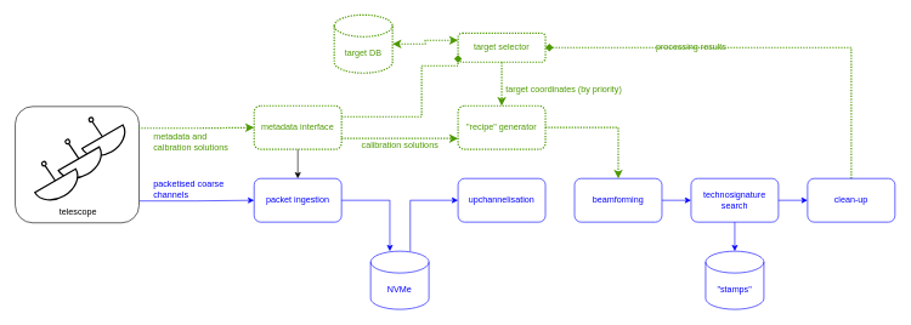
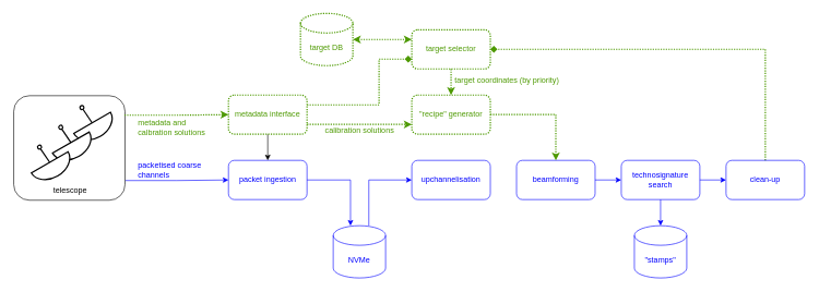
- <mxCell id="19" value="&lt;font color=&quot;#4d9900&quot;&gt;target selector&lt;/font&gt;" style="rounded=1;whiteSpace=wrap;html=1;fillColor=none;strokeColor=#4D9900;strokeWidth=2;dashed=1;dashPattern=1 1;" vertex="1" parent="1"><mxGeometry x="628" y="45" width="120" height="40" as="geometry" /></mxCell>
+ <mxCell id="19" value="&lt;font color=&quot;#4d9900&quot;&gt;target selector&lt;/font&gt;" style="rounded=1;whiteSpace=wrap;html=1;fillColor=none;strokeColor=#4D9900;strokeWidth=2;dashed=1;dashPattern=1 1;" vertex="1" parent="1"><mxGeometry x="628" y="45" width="120" height="60" as="geometry" /></mxCell>
- <mxCell id="32" value="&lt;font color=&quot;#4d9900&quot;&gt;processing results&lt;/font&gt;" style="text;html=1;align=center;verticalAlign=middle;resizable=0;points=[];autosize=1;strokeColor=none;fillColor=none;" vertex="1" parent="1"><mxGeometry x="888" y="50" width="120" height="30" as="geometry" /></mxCell>
